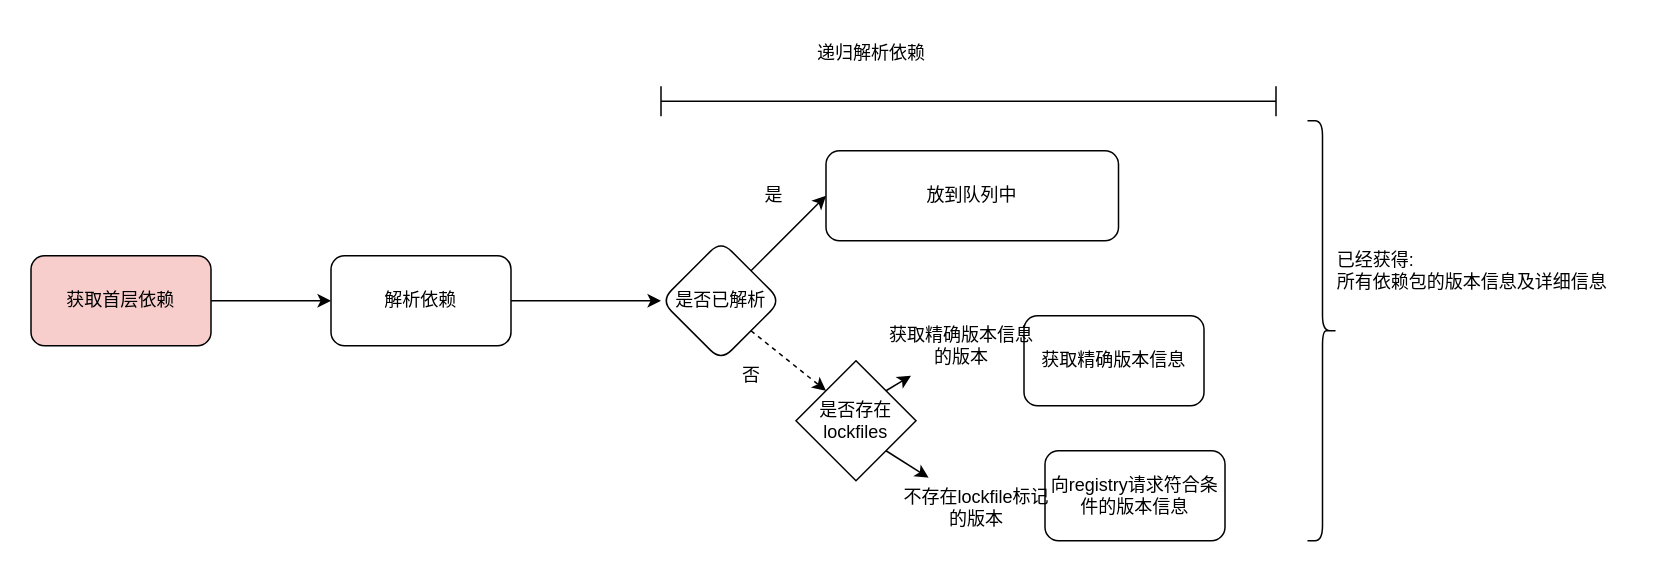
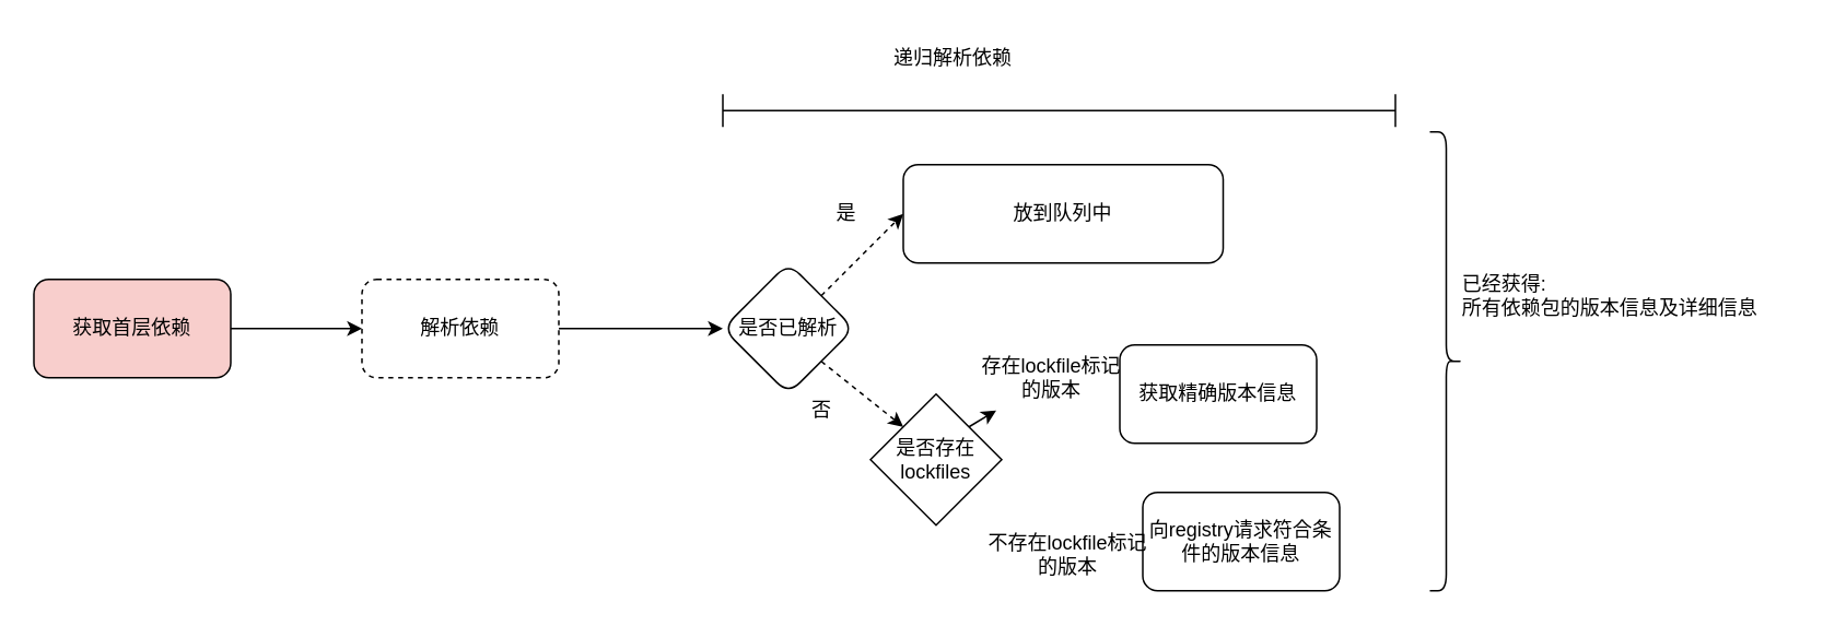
- <mxCell id="6" style="edgeStyle=none;html=1;exitX=1;exitY=0;exitDx=0;exitDy=0;entryX=0;entryY=0.5;entryDx=0;entryDy=0;" edge="1" parent="1" source="8" target="9"><mxGeometry relative="1" as="geometry" /></mxCell>
+ <mxCell id="6" style="edgeStyle=none;html=1;exitX=1;exitY=0;exitDx=0;exitDy=0;entryX=0;entryY=0.5;entryDx=0;entryDy=0;dashed=1;" edge="1" parent="1" source="8" target="9"><mxGeometry relative="1" as="geometry" /></mxCell>
- <mxCell id="5" value="解析依赖" style="whiteSpace=wrap;html=1;rounded=1;" vertex="1" parent="1"><mxGeometry x="220" y="170" width="120" height="60" as="geometry" /></mxCell>
+ <mxCell id="5" value="解析依赖" style="whiteSpace=wrap;html=1;rounded=1;dashed=1;" vertex="1" parent="1"><mxGeometry x="220" y="170" width="120" height="60" as="geometry" /></mxCell>
- <mxCell id="17" value="获取精确版本信息&lt;br&gt;的版本" style="text;html=1;align=center;verticalAlign=middle;resizable=0;points=[];autosize=1;strokeColor=none;fillColor=none;" vertex="1" parent="1"><mxGeometry x="585" y="210" width="110" height="40" as="geometry" /></mxCell>
+ <mxCell id="17" value="存在lockfile标记&lt;br&gt;的版本" style="text;html=1;align=center;verticalAlign=middle;resizable=0;points=[];autosize=1;strokeColor=none;fillColor=none;" vertex="1" parent="1"><mxGeometry x="585" y="210" width="110" height="40" as="geometry" /></mxCell>
- <mxCell id="11" style="edgeStyle=none;html=1;exitX=1;exitY=1;exitDx=0;exitDy=0;" edge="1" parent="1" source="13" target="18"><mxGeometry relative="1" as="geometry" /></mxCell>
